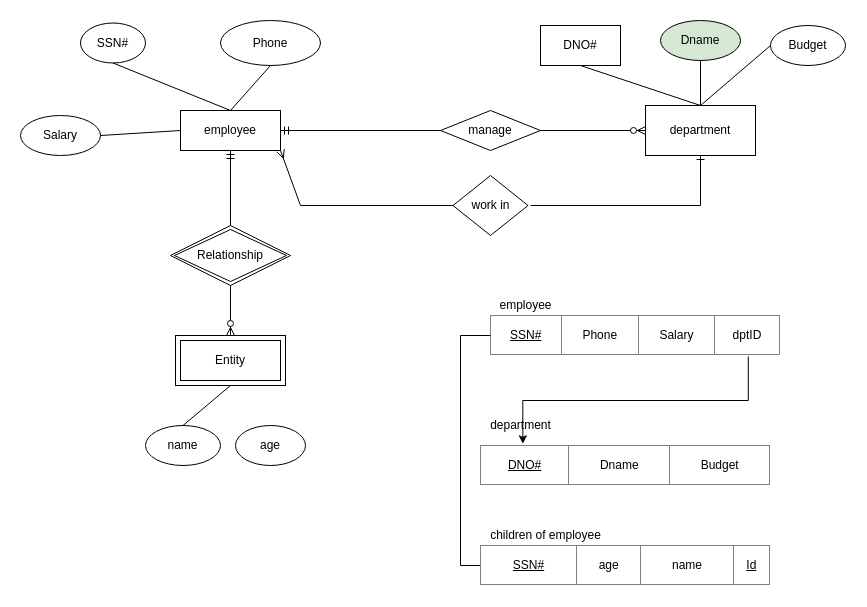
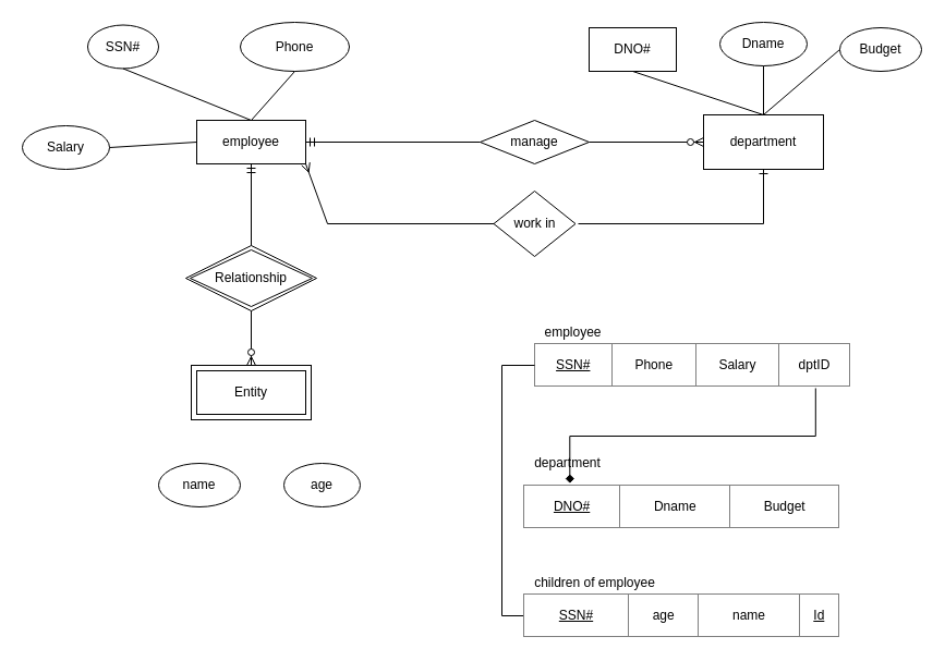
- <mxCell id="8" value="Dname" style="ellipse;whiteSpace=wrap;html=1;fillColor=#d5e8d4;" parent="1" vertex="1"><mxGeometry x="660" y="20" width="80" height="40" as="geometry" /></mxCell>
+ <mxCell id="8" value="Dname" style="ellipse;whiteSpace=wrap;html=1;" parent="1" vertex="1"><mxGeometry x="660" y="20" width="80" height="40" as="geometry" /></mxCell>
- <mxCell id="18" value="" style="endArrow=none;html=1;rounded=0;exitX=0.5;exitY=0;exitDx=0;exitDy=0;entryX=0.5;entryY=1;entryDx=0;entryDy=0;" parent="1" source="10" target="31" edge="1"><mxGeometry width="50" height="50" relative="1" as="geometry"><mxPoint x="480" y="245" as="sourcePoint" /><mxPoint x="230" y="395" as="targetPoint" /></mxGeometry></mxCell>
- <mxCell id="23" value="" style="rounded=0;orthogonalLoop=1;jettySize=auto;html=1;exitX=0.889;exitY=1.025;exitDx=0;exitDy=0;entryX=0.146;entryY=-0.042;entryDx=0;entryDy=0;exitPerimeter=0;entryPerimeter=0;edgeStyle=orthogonalEdgeStyle;" parent="1" source="24" target="26" edge="1"><mxGeometry relative="1" as="geometry" /></mxCell>
+ <mxCell id="23" value="" style="rounded=0;orthogonalLoop=1;jettySize=auto;html=1;exitX=0.889;exitY=1.025;exitDx=0;exitDy=0;entryX=0.146;entryY=-0.042;entryDx=0;entryDy=0;exitPerimeter=0;entryPerimeter=0;edgeStyle=orthogonalEdgeStyle;endArrow=diamond;" parent="1" source="24" target="26" edge="1"><mxGeometry relative="1" as="geometry" /></mxCell>
- <mxCell id="11" value="age" style="ellipse;whiteSpace=wrap;html=1;" parent="1" vertex="1"><mxGeometry x="235" y="425" width="70" height="40" as="geometry" /></mxCell>
+ <mxCell id="11" value="age" style="ellipse;whiteSpace=wrap;html=1;" parent="1" vertex="1"><mxGeometry x="260" y="425" width="70" height="40" as="geometry" /></mxCell>
